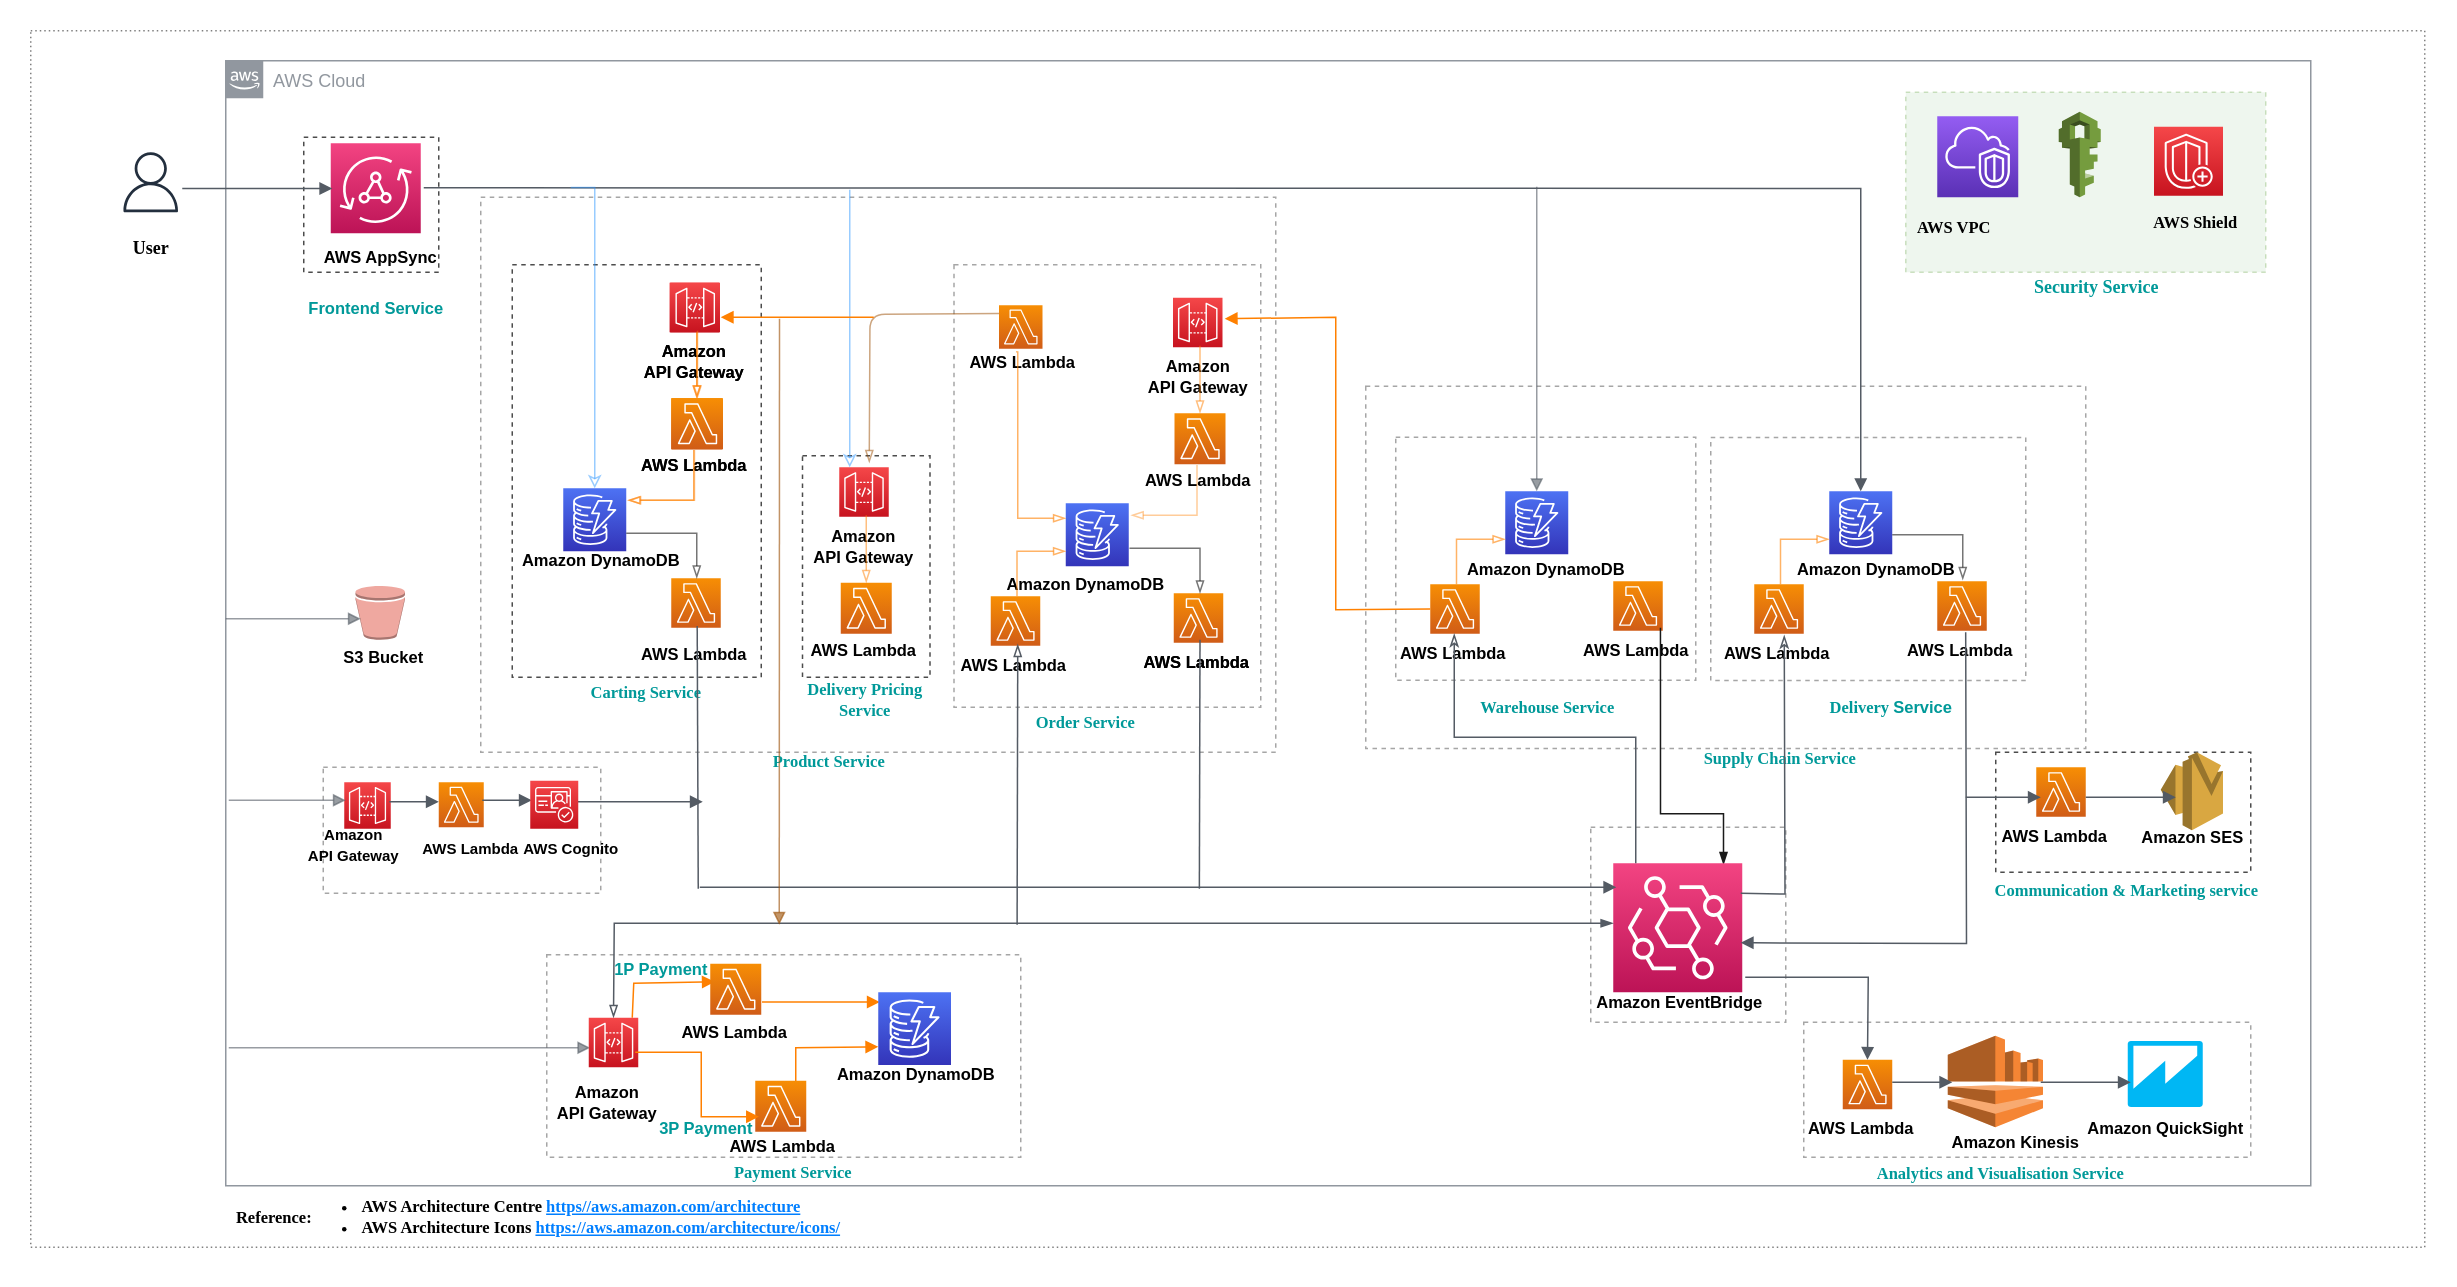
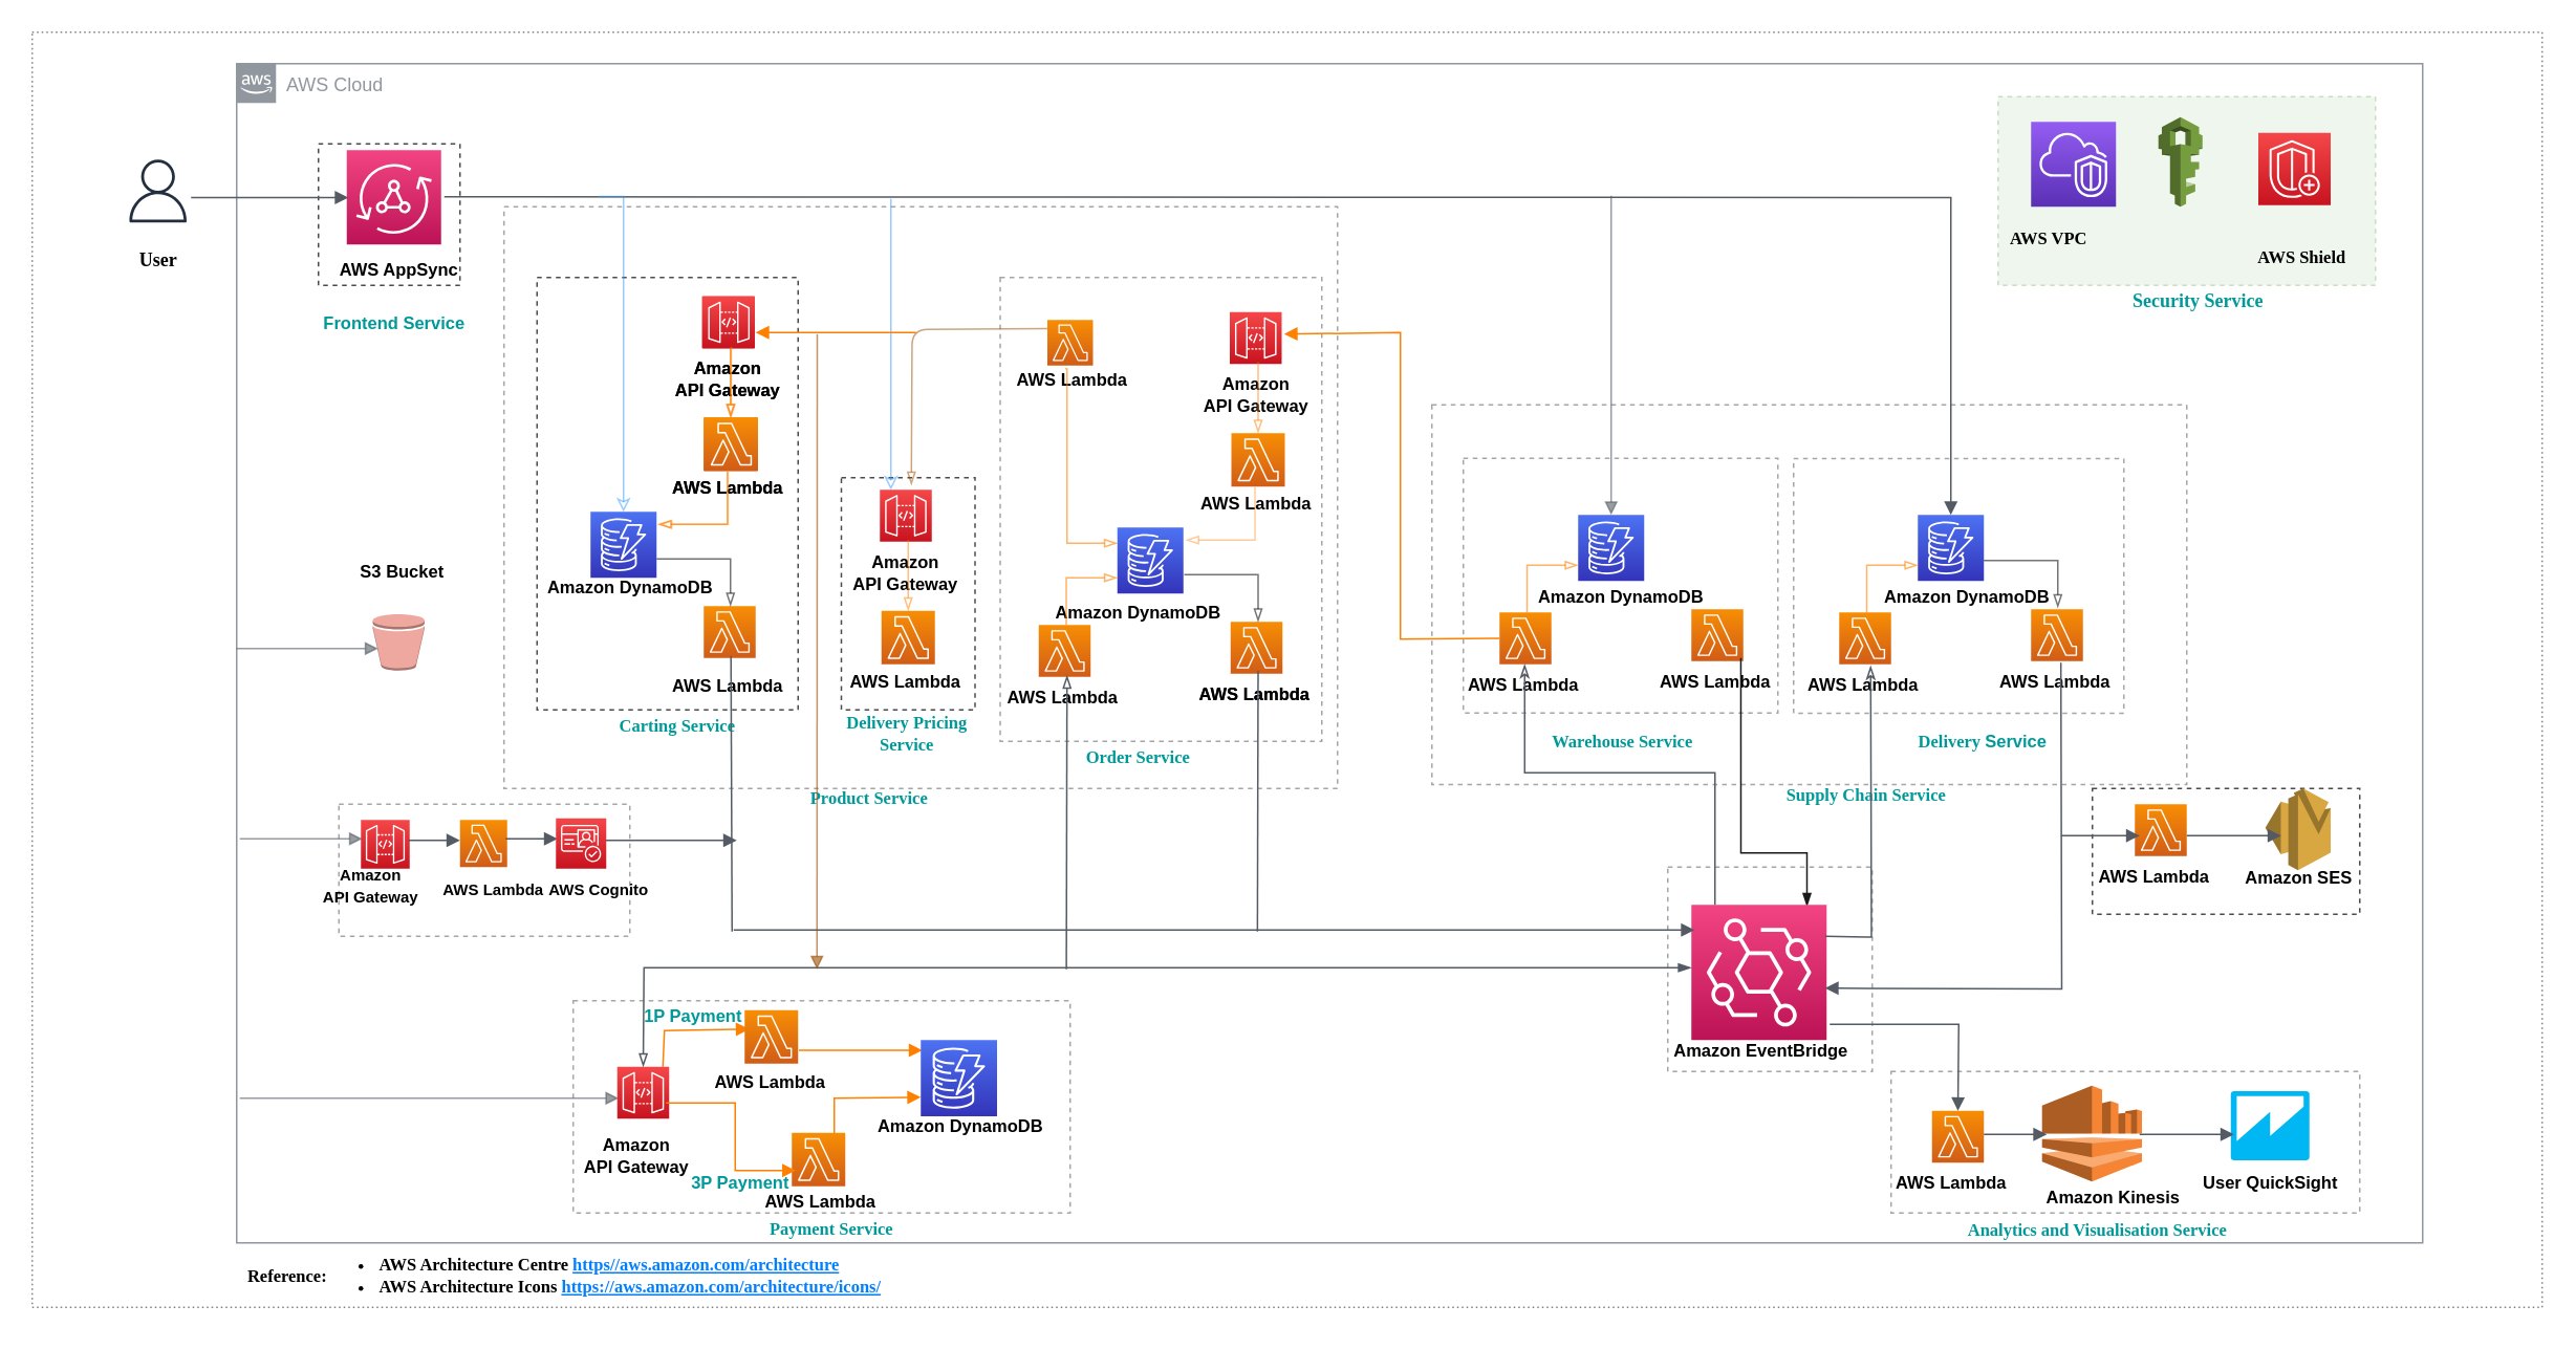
- <mxCell id="162" value="&lt;b&gt;&lt;font face=&quot;Times New Roman&quot;&gt;AWS Shield&lt;/font&gt;&lt;/b&gt;" style="text;html=1;resizable=0;autosize=1;align=center;verticalAlign=middle;points=[];fillColor=none;strokeColor=none;rounded=0;shadow=0;dashed=1;sketch=0;fontSize=11;opacity=70;" vertex="1" parent="1"><mxGeometry x="1428" y="138" width="70" height="20" as="geometry" /></mxCell>
+ <mxCell id="162" value="&lt;b&gt;&lt;font face=&quot;Times New Roman&quot;&gt;AWS Shield&lt;/font&gt;&lt;/b&gt;" style="text;html=1;resizable=0;autosize=1;align=center;verticalAlign=middle;points=[];fillColor=none;strokeColor=none;rounded=0;shadow=0;dashed=1;sketch=0;fontSize=11;opacity=70;" vertex="1" parent="1"><mxGeometry x="1428" y="153" width="70" height="20" as="geometry" /></mxCell>
- <mxCell id="95" value="&lt;b&gt;S3 Bucket&lt;/b&gt;" style="text;html=1;resizable=0;autosize=1;align=center;verticalAlign=middle;points=[];fillColor=none;strokeColor=none;rounded=0;shadow=0;dashed=1;sketch=0;fontSize=11;opacity=70;" parent="1" vertex="1"><mxGeometry x="220" y="428" width="70" height="20" as="geometry" /></mxCell>
+ <mxCell id="95" value="&lt;b&gt;S3 Bucket&lt;/b&gt;" style="text;html=1;resizable=0;autosize=1;align=center;verticalAlign=middle;points=[];fillColor=none;strokeColor=none;rounded=0;shadow=0;dashed=1;sketch=0;fontSize=11;opacity=70;" parent="1" vertex="1"><mxGeometry x="220" y="353" width="70" height="20" as="geometry" /></mxCell>
- <mxCell id="151" value="&lt;b&gt;&lt;font color=&quot;#009999&quot; face=&quot;Times New Roman&quot;&gt;Communication &amp;amp; Marketing service&lt;/font&gt;&lt;/b&gt;" style="text;html=1;resizable=0;autosize=1;align=center;verticalAlign=middle;points=[];fillColor=none;strokeColor=none;rounded=0;shadow=0;dashed=1;sketch=0;fontSize=11;opacity=70;" parent="1" vertex="1"><mxGeometry x="1317" y="583" width="200" height="20" as="geometry" /></mxCell>
- <mxCell id="142" value="&lt;b&gt;Amazon QuickSight&lt;/b&gt;" style="text;html=1;resizable=0;autosize=1;align=center;verticalAlign=middle;points=[];fillColor=none;strokeColor=none;rounded=0;shadow=0;dashed=1;sketch=0;fontSize=11;opacity=70;" parent="1" vertex="1"><mxGeometry x="1383" y="742" width="120" height="20" as="geometry" /></mxCell>
+ <mxCell id="142" value="&lt;b&gt;User QuickSight&lt;/b&gt;" style="text;html=1;resizable=0;autosize=1;align=center;verticalAlign=middle;points=[];fillColor=none;strokeColor=none;rounded=0;shadow=0;dashed=1;sketch=0;fontSize=11;opacity=70;" parent="1" vertex="1"><mxGeometry x="1383" y="742" width="120" height="20" as="geometry" /></mxCell>
